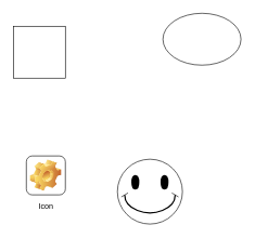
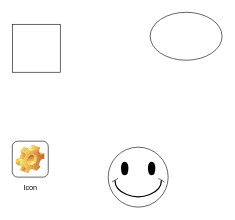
- <mxCell id="4" value="Icon" style="icon;html=1;image=img/clipart/Gear_128x128.png" vertex="1" parent="1"><mxGeometry x="40" y="240" width="60" height="60" as="geometry" /></mxCell>
+ <mxCell id="4" value="Icon" style="icon;html=1;image=img/clipart/Gear_128x128.png" vertex="1" parent="1"><mxGeometry x="20" y="235" width="60" height="60" as="geometry" /></mxCell>
